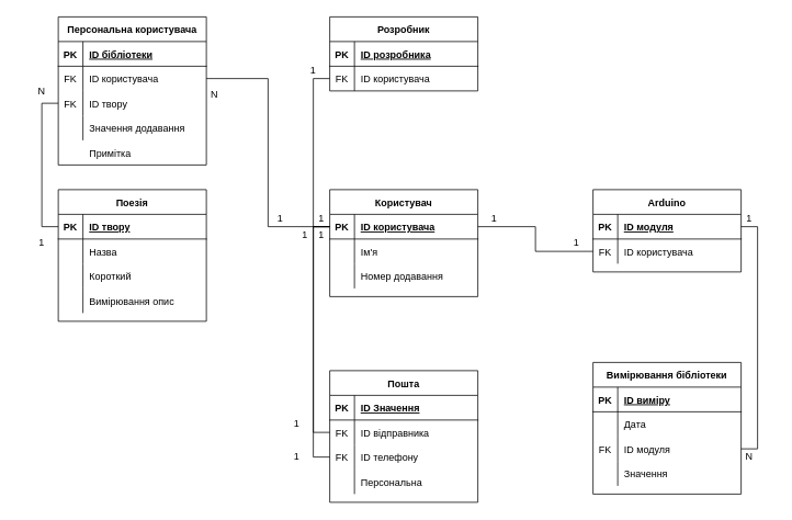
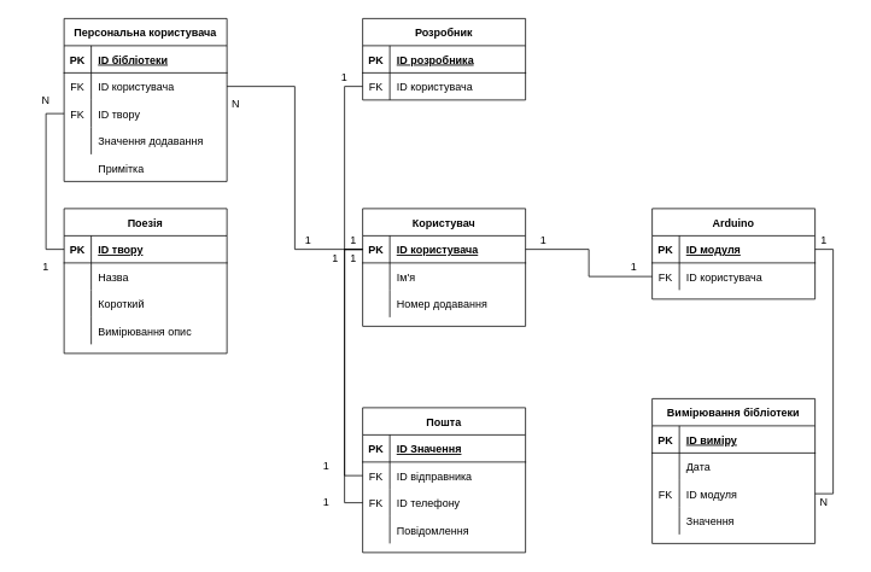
- <mxCell id="95" value="Персональна" style="shape=partialRectangle;connectable=0;fillColor=none;top=0;left=0;bottom=0;right=0;align=left;spacingLeft=6;overflow=hidden;" vertex="1" parent="93"><mxGeometry x="30" width="150" height="30" as="geometry"><mxRectangle width="150" height="30" as="alternateBounds" /></mxGeometry></mxCell>
+ <mxCell id="95" value="Повідомлення" style="shape=partialRectangle;connectable=0;fillColor=none;top=0;left=0;bottom=0;right=0;align=left;spacingLeft=6;overflow=hidden;" vertex="1" parent="93"><mxGeometry x="30" width="150" height="30" as="geometry"><mxRectangle width="150" height="30" as="alternateBounds" /></mxGeometry></mxCell>
